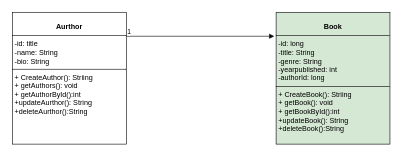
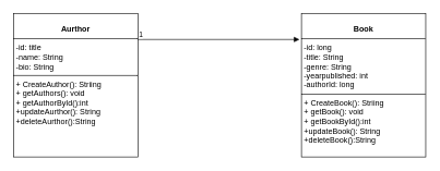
- <mxCell id="3" value="&lt;p style=&quot;margin:0px;margin-top:4px;text-align:center;&quot;&gt;&lt;br&gt;&lt;b&gt;Book&lt;/b&gt;&lt;/p&gt;&lt;hr size=&quot;1&quot; style=&quot;border-style:solid;&quot;&gt;&lt;p style=&quot;margin:0px;margin-left:4px;&quot;&gt;-id: long&lt;/p&gt;&lt;p style=&quot;margin:0px;margin-left:4px;&quot;&gt;-title: String&lt;/p&gt;&lt;p style=&quot;margin:0px;margin-left:4px;&quot;&gt;-genre: String&lt;/p&gt;&lt;p style=&quot;margin:0px;margin-left:4px;&quot;&gt;-yearpublished: int&lt;/p&gt;&lt;p style=&quot;margin:0px;margin-left:4px;&quot;&gt;-authorId: long&lt;/p&gt;&lt;hr size=&quot;1&quot; style=&quot;border-style:solid;&quot;&gt;&lt;p style=&quot;margin:0px;margin-left:4px;&quot;&gt;+ CreateBook(): Striing&lt;br&gt;+ getBook(): void&lt;/p&gt;&lt;p style=&quot;margin:0px;margin-left:4px;&quot;&gt;+ getBookById():int&lt;/p&gt;&lt;p style=&quot;margin:0px;margin-left:4px;&quot;&gt;+updateBook(): String&lt;/p&gt;&lt;p style=&quot;margin:0px;margin-left:4px;&quot;&gt;+deleteBook():String&lt;/p&gt;" style="verticalAlign=top;align=left;overflow=fill;html=1;whiteSpace=wrap;fillColor=#d5e8d4;" vertex="1" parent="1"><mxGeometry x="460" y="20" width="190" height="220" as="geometry" /></mxCell>
+ <mxCell id="3" value="&lt;p style=&quot;margin:0px;margin-top:4px;text-align:center;&quot;&gt;&lt;br&gt;&lt;b&gt;Book&lt;/b&gt;&lt;/p&gt;&lt;hr size=&quot;1&quot; style=&quot;border-style:solid;&quot;&gt;&lt;p style=&quot;margin:0px;margin-left:4px;&quot;&gt;-id: long&lt;/p&gt;&lt;p style=&quot;margin:0px;margin-left:4px;&quot;&gt;-title: String&lt;/p&gt;&lt;p style=&quot;margin:0px;margin-left:4px;&quot;&gt;-genre: String&lt;/p&gt;&lt;p style=&quot;margin:0px;margin-left:4px;&quot;&gt;-yearpublished: int&lt;/p&gt;&lt;p style=&quot;margin:0px;margin-left:4px;&quot;&gt;-authorId: long&lt;/p&gt;&lt;hr size=&quot;1&quot; style=&quot;border-style:solid;&quot;&gt;&lt;p style=&quot;margin:0px;margin-left:4px;&quot;&gt;+ CreateBook(): Striing&lt;br&gt;+ getBook(): void&lt;/p&gt;&lt;p style=&quot;margin:0px;margin-left:4px;&quot;&gt;+ getBookById():int&lt;/p&gt;&lt;p style=&quot;margin:0px;margin-left:4px;&quot;&gt;+updateBook(): String&lt;/p&gt;&lt;p style=&quot;margin:0px;margin-left:4px;&quot;&gt;+deleteBook():String&lt;/p&gt;" style="verticalAlign=top;align=left;overflow=fill;html=1;whiteSpace=wrap;" vertex="1" parent="1"><mxGeometry x="460" y="20" width="190" height="220" as="geometry" /></mxCell>
